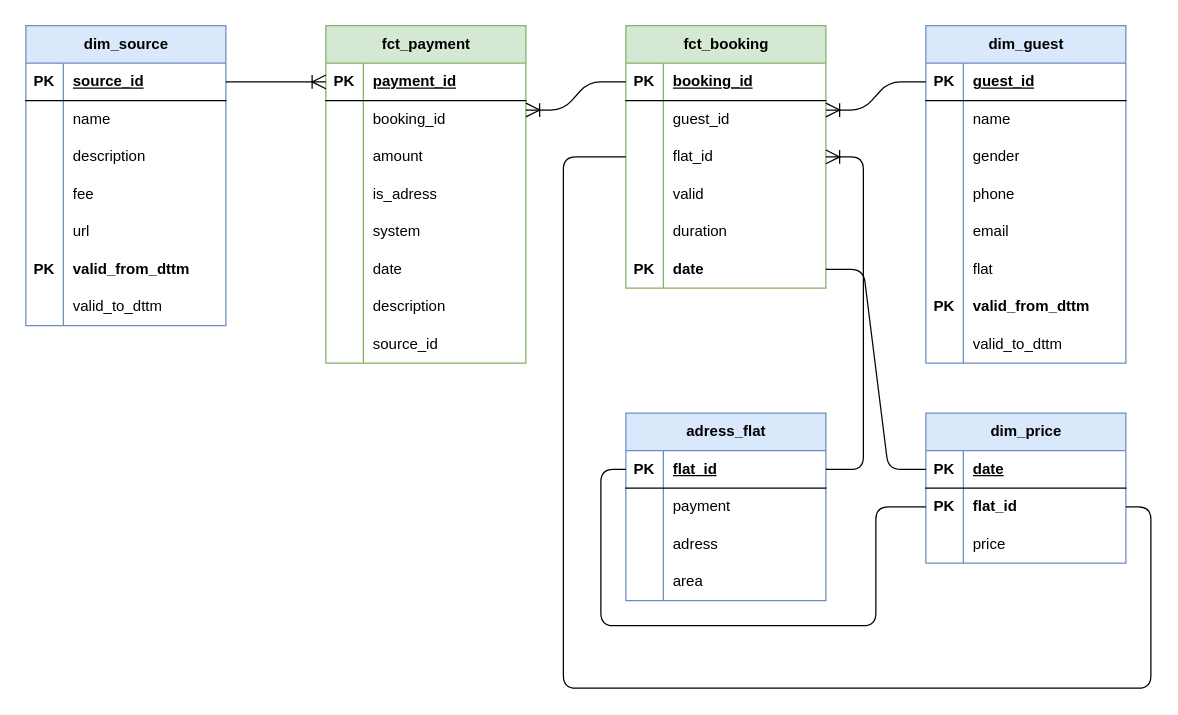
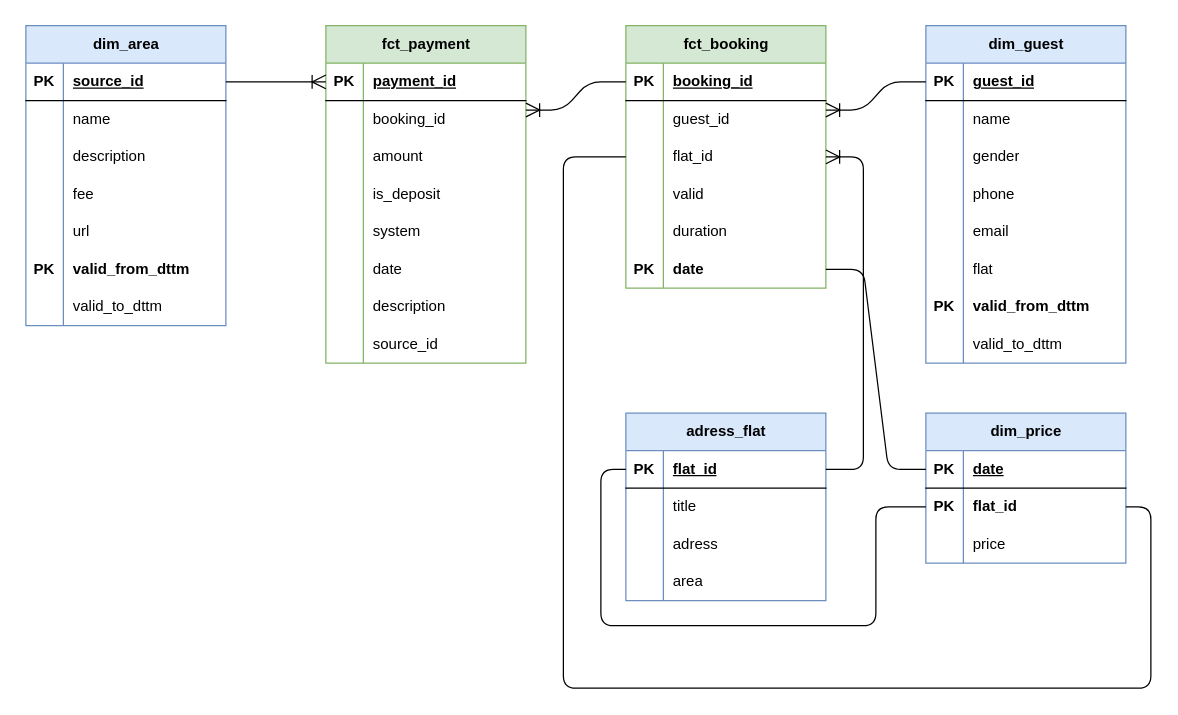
- <mxCell id="86" value="dim_source" style="shape=table;startSize=30;container=1;collapsible=1;childLayout=tableLayout;fixedRows=1;rowLines=0;fontStyle=1;align=center;resizeLast=1;html=1;fillColor=#dae8fc;movable=1;resizable=1;rotatable=1;deletable=1;editable=1;locked=0;connectable=1;strokeColor=#6c8ebf;" parent="1" vertex="1"><mxGeometry x="20" y="20" width="160" height="240" as="geometry" /></mxCell>
+ <mxCell id="86" value="dim_area" style="shape=table;startSize=30;container=1;collapsible=1;childLayout=tableLayout;fixedRows=1;rowLines=0;fontStyle=1;align=center;resizeLast=1;html=1;fillColor=#dae8fc;movable=1;resizable=1;rotatable=1;deletable=1;editable=1;locked=0;connectable=1;strokeColor=#6c8ebf;" parent="1" vertex="1"><mxGeometry x="20" y="20" width="160" height="240" as="geometry" /></mxCell>
- <mxCell id="15" value="is_adress" style="shape=partialRectangle;connectable=0;fillColor=none;top=0;left=0;bottom=0;right=0;align=left;spacingLeft=6;overflow=hidden;whiteSpace=wrap;html=1;" parent="13" vertex="1"><mxGeometry x="30" width="130" height="30" as="geometry"><mxRectangle width="130" height="30" as="alternateBounds" /></mxGeometry></mxCell>
+ <mxCell id="15" value="is_deposit" style="shape=partialRectangle;connectable=0;fillColor=none;top=0;left=0;bottom=0;right=0;align=left;spacingLeft=6;overflow=hidden;whiteSpace=wrap;html=1;" parent="13" vertex="1"><mxGeometry x="30" width="130" height="30" as="geometry"><mxRectangle width="130" height="30" as="alternateBounds" /></mxGeometry></mxCell>
- <mxCell id="79" value="payment" style="shape=partialRectangle;connectable=1;fillColor=none;top=0;left=0;bottom=0;right=0;align=left;spacingLeft=6;overflow=hidden;whiteSpace=wrap;html=1;movable=1;resizable=1;rotatable=1;deletable=1;editable=1;locked=0;" parent="77" vertex="1"><mxGeometry x="30" width="130" height="30" as="geometry"><mxRectangle width="130" height="30" as="alternateBounds" /></mxGeometry></mxCell>
+ <mxCell id="79" value="title" style="shape=partialRectangle;connectable=1;fillColor=none;top=0;left=0;bottom=0;right=0;align=left;spacingLeft=6;overflow=hidden;whiteSpace=wrap;html=1;movable=1;resizable=1;rotatable=1;deletable=1;editable=1;locked=0;" parent="77" vertex="1"><mxGeometry x="30" width="130" height="30" as="geometry"><mxRectangle width="130" height="30" as="alternateBounds" /></mxGeometry></mxCell>
